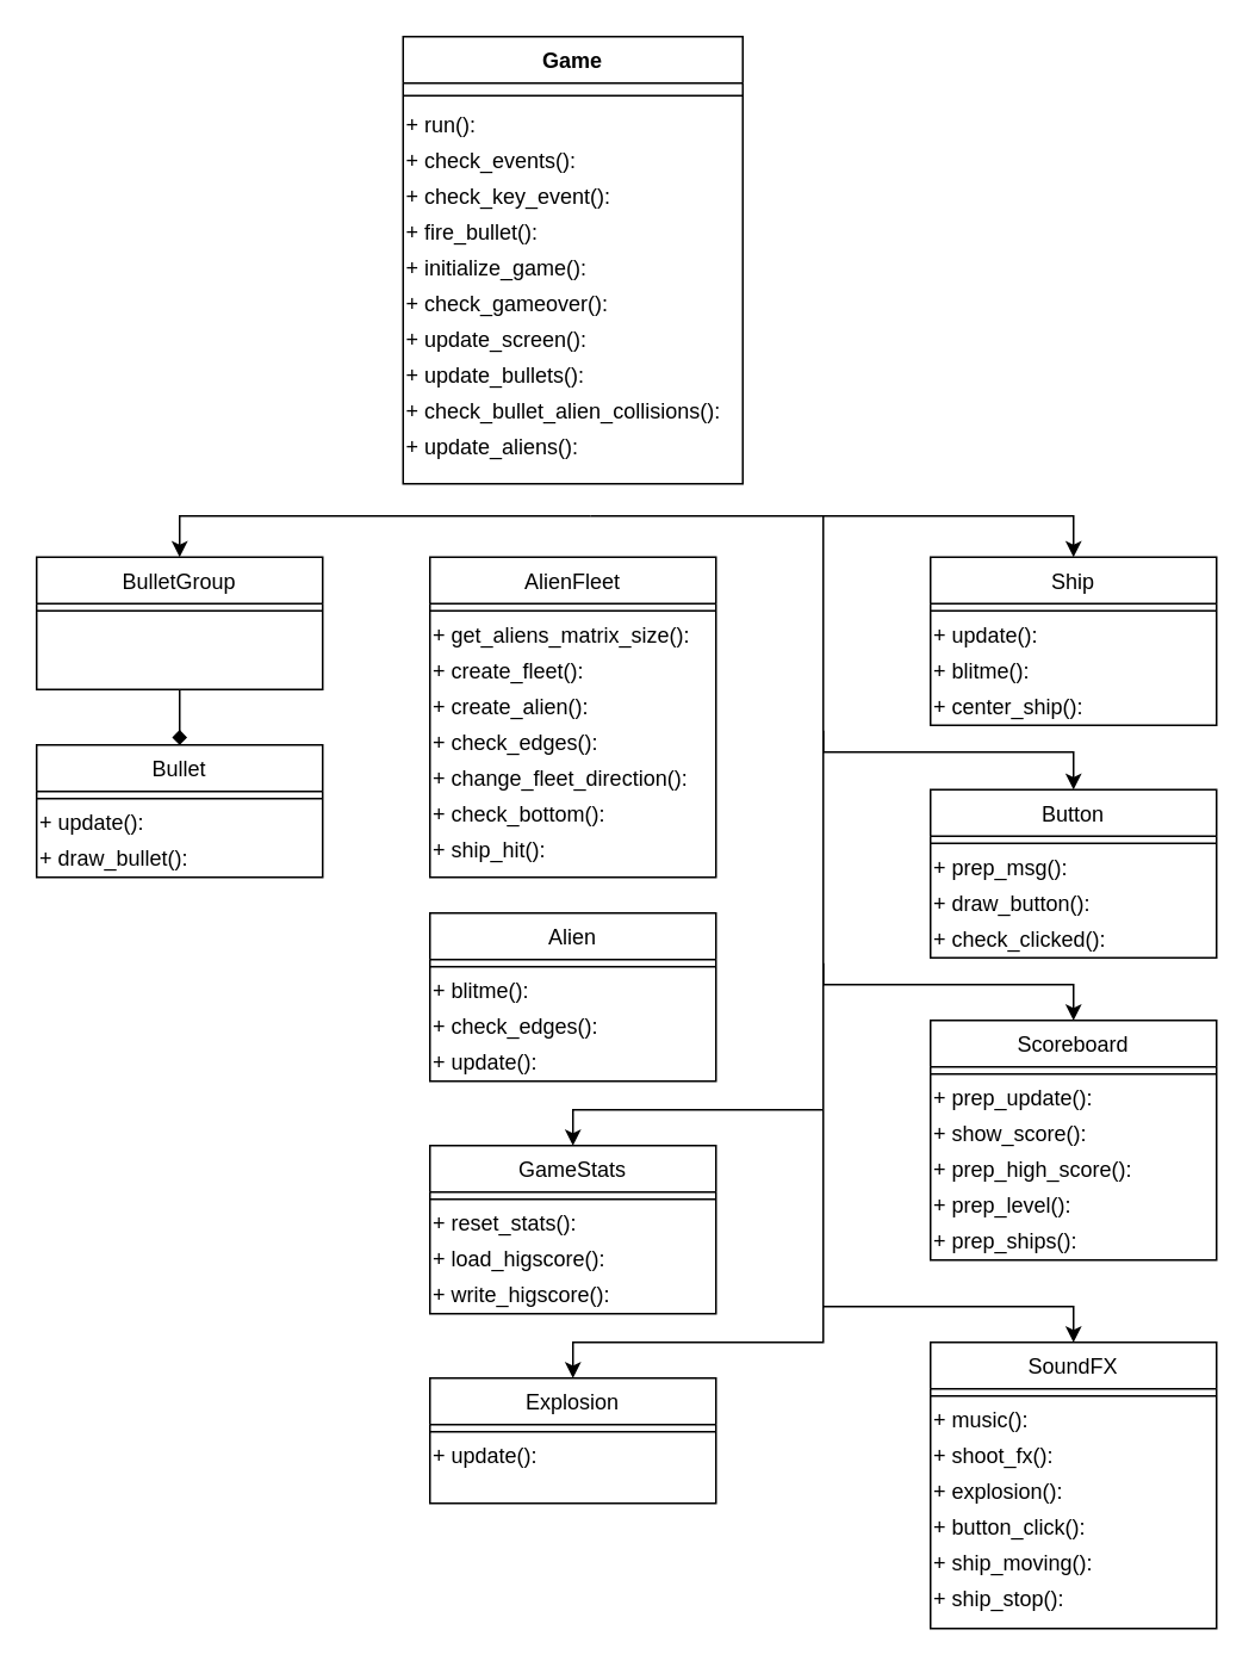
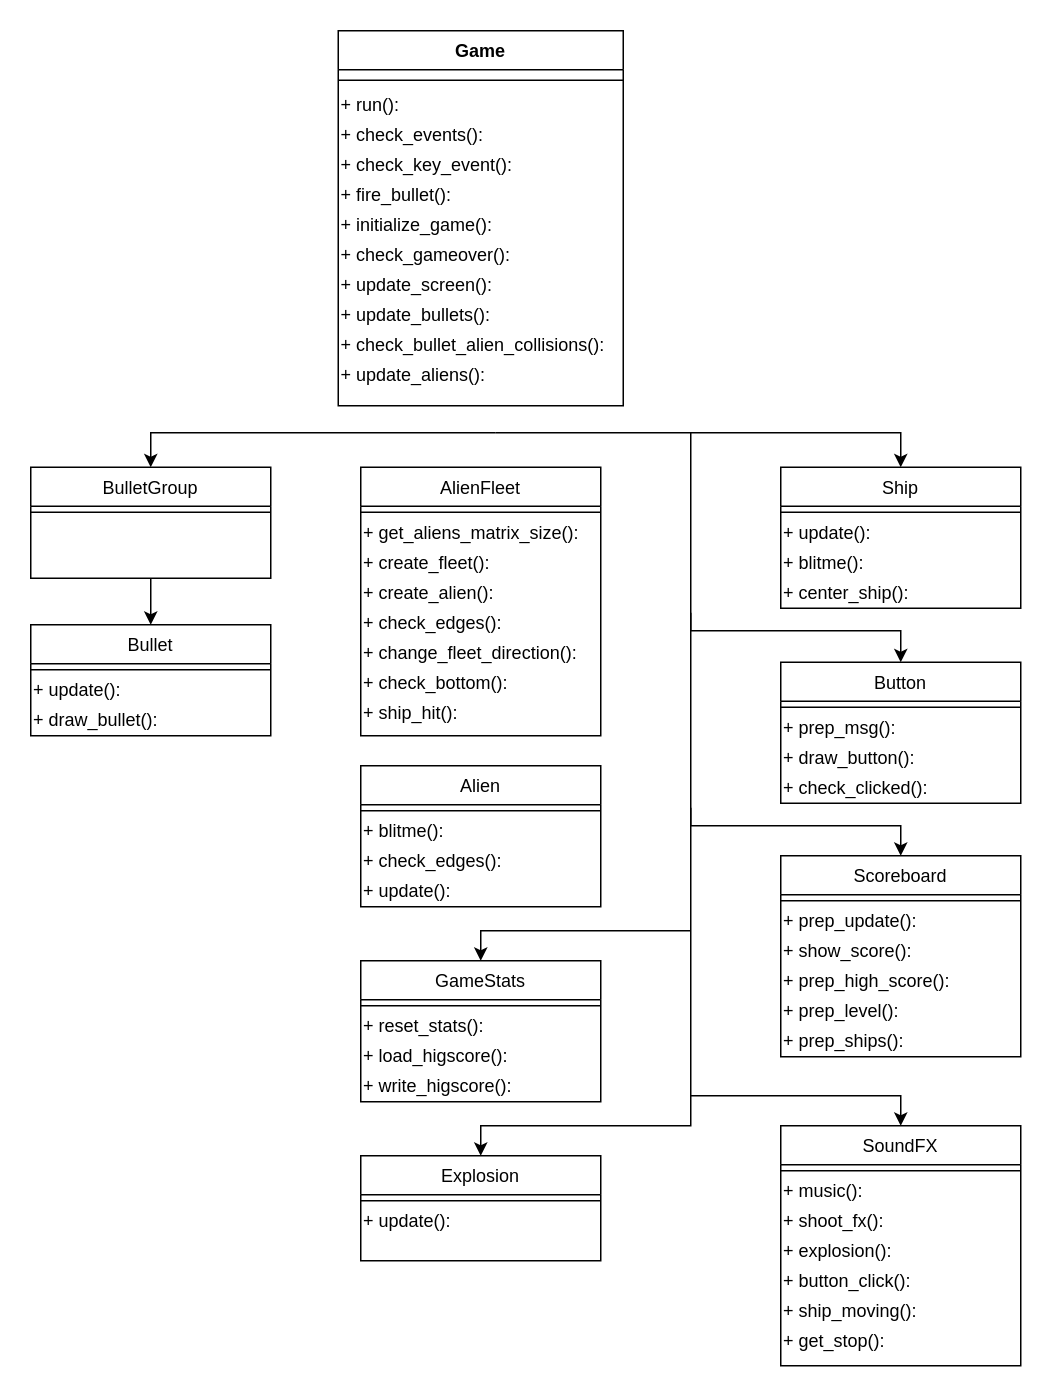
- <mxCell id="41" value="" style="endArrow=diamond;html=1;rounded=0;exitX=0.5;exitY=1;exitDx=0;exitDy=0;entryX=0.5;entryY=0;entryDx=0;entryDy=0;" edge="1" parent="1" source="14" target="30"><mxGeometry width="50" height="50" relative="1" as="geometry"><mxPoint x="300" y="451" as="sourcePoint" /><mxPoint x="350" y="401" as="targetPoint" /></mxGeometry></mxCell>
+ <mxCell id="41" value="" style="endArrow=classic;html=1;rounded=0;exitX=0.5;exitY=1;exitDx=0;exitDy=0;entryX=0.5;entryY=0;entryDx=0;entryDy=0;" edge="1" parent="1" source="14" target="30"><mxGeometry width="50" height="50" relative="1" as="geometry"><mxPoint x="300" y="451" as="sourcePoint" /><mxPoint x="350" y="401" as="targetPoint" /></mxGeometry></mxCell>
- <mxCell id="69" value="+ ship_stop():" style="text;html=1;align=left;verticalAlign=middle;resizable=0;points=[];autosize=1;strokeColor=none;fillColor=none;" vertex="1" parent="62"><mxGeometry y="134" width="160" height="20" as="geometry" /></mxCell>
+ <mxCell id="69" value="+ get_stop():" style="text;html=1;align=left;verticalAlign=middle;resizable=0;points=[];autosize=1;strokeColor=none;fillColor=none;" vertex="1" parent="62"><mxGeometry y="134" width="160" height="20" as="geometry" /></mxCell>
